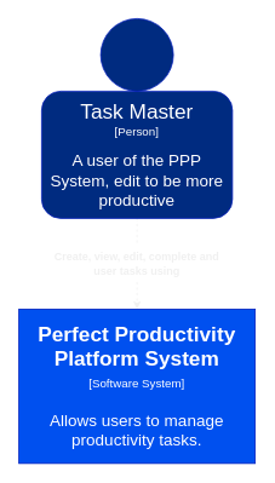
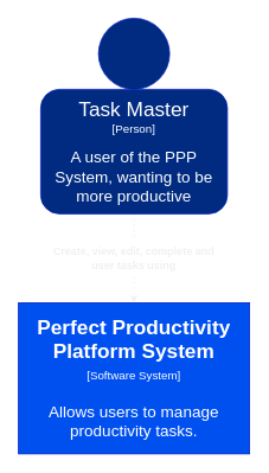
- <mxCell id="7" value="&lt;font style=&quot;font-size: 23px&quot;&gt;Task Master&lt;/font&gt;&lt;br&gt;&lt;font style=&quot;font-size: 13px&quot;&gt;[Person]&lt;/font&gt;&lt;br&gt;&lt;br&gt;&lt;font style=&quot;font-size: 18px&quot;&gt;A user of the PPP System, edit to be more productive&lt;/font&gt;" style="rounded=1;whiteSpace=wrap;html=1;strokeColor=#001DBC;fontColor=#ffffff;fillColor=#002B80;" parent="1" vertex="1"><mxGeometry x="45" y="100" width="210" height="140" as="geometry" /></mxCell>
+ <mxCell id="7" value="&lt;font style=&quot;font-size: 23px&quot;&gt;Task Master&lt;/font&gt;&lt;br&gt;&lt;font style=&quot;font-size: 13px&quot;&gt;[Person]&lt;/font&gt;&lt;br&gt;&lt;br&gt;&lt;font style=&quot;font-size: 18px&quot;&gt;A user of the PPP System, wanting to be more productive&lt;/font&gt;" style="rounded=1;whiteSpace=wrap;html=1;strokeColor=#001DBC;fontColor=#ffffff;fillColor=#002B80;" parent="1" vertex="1"><mxGeometry x="45" y="100" width="210" height="140" as="geometry" /></mxCell>
